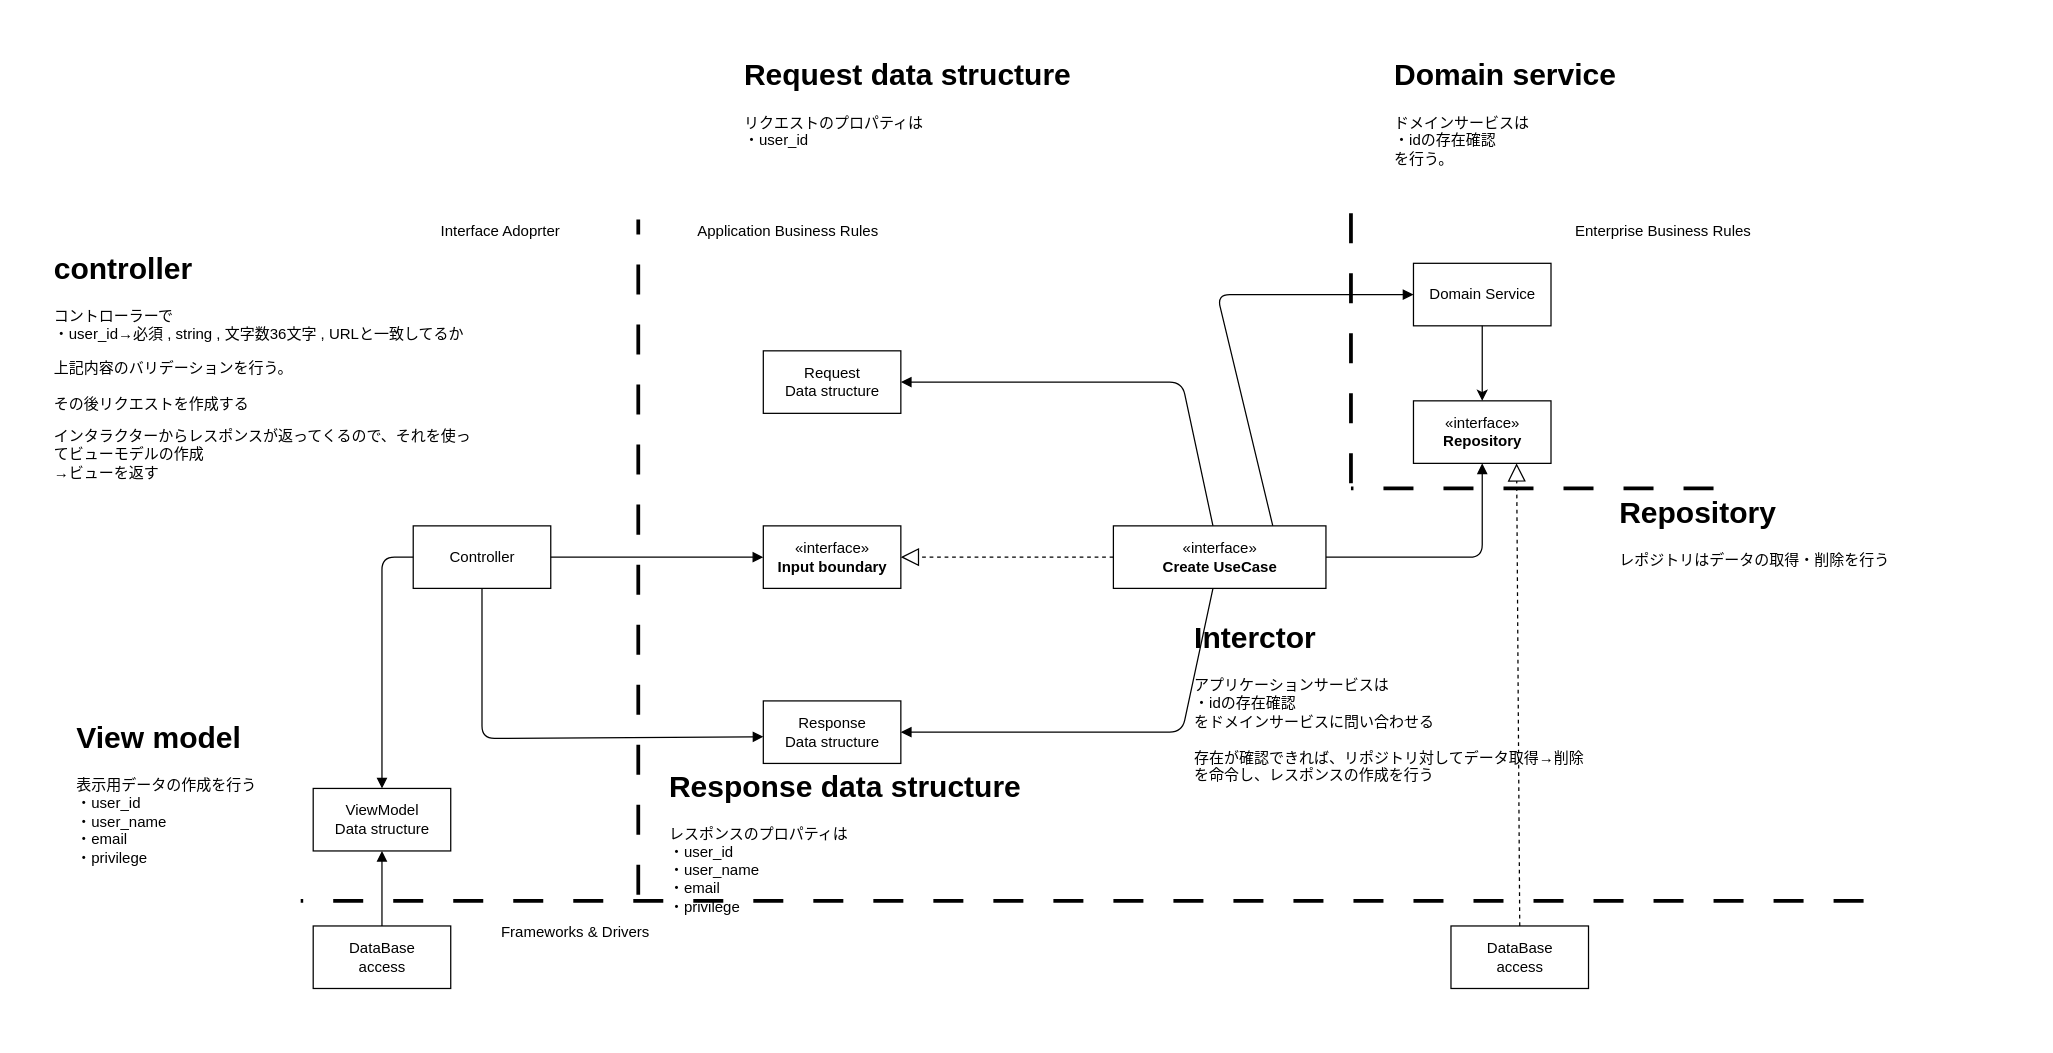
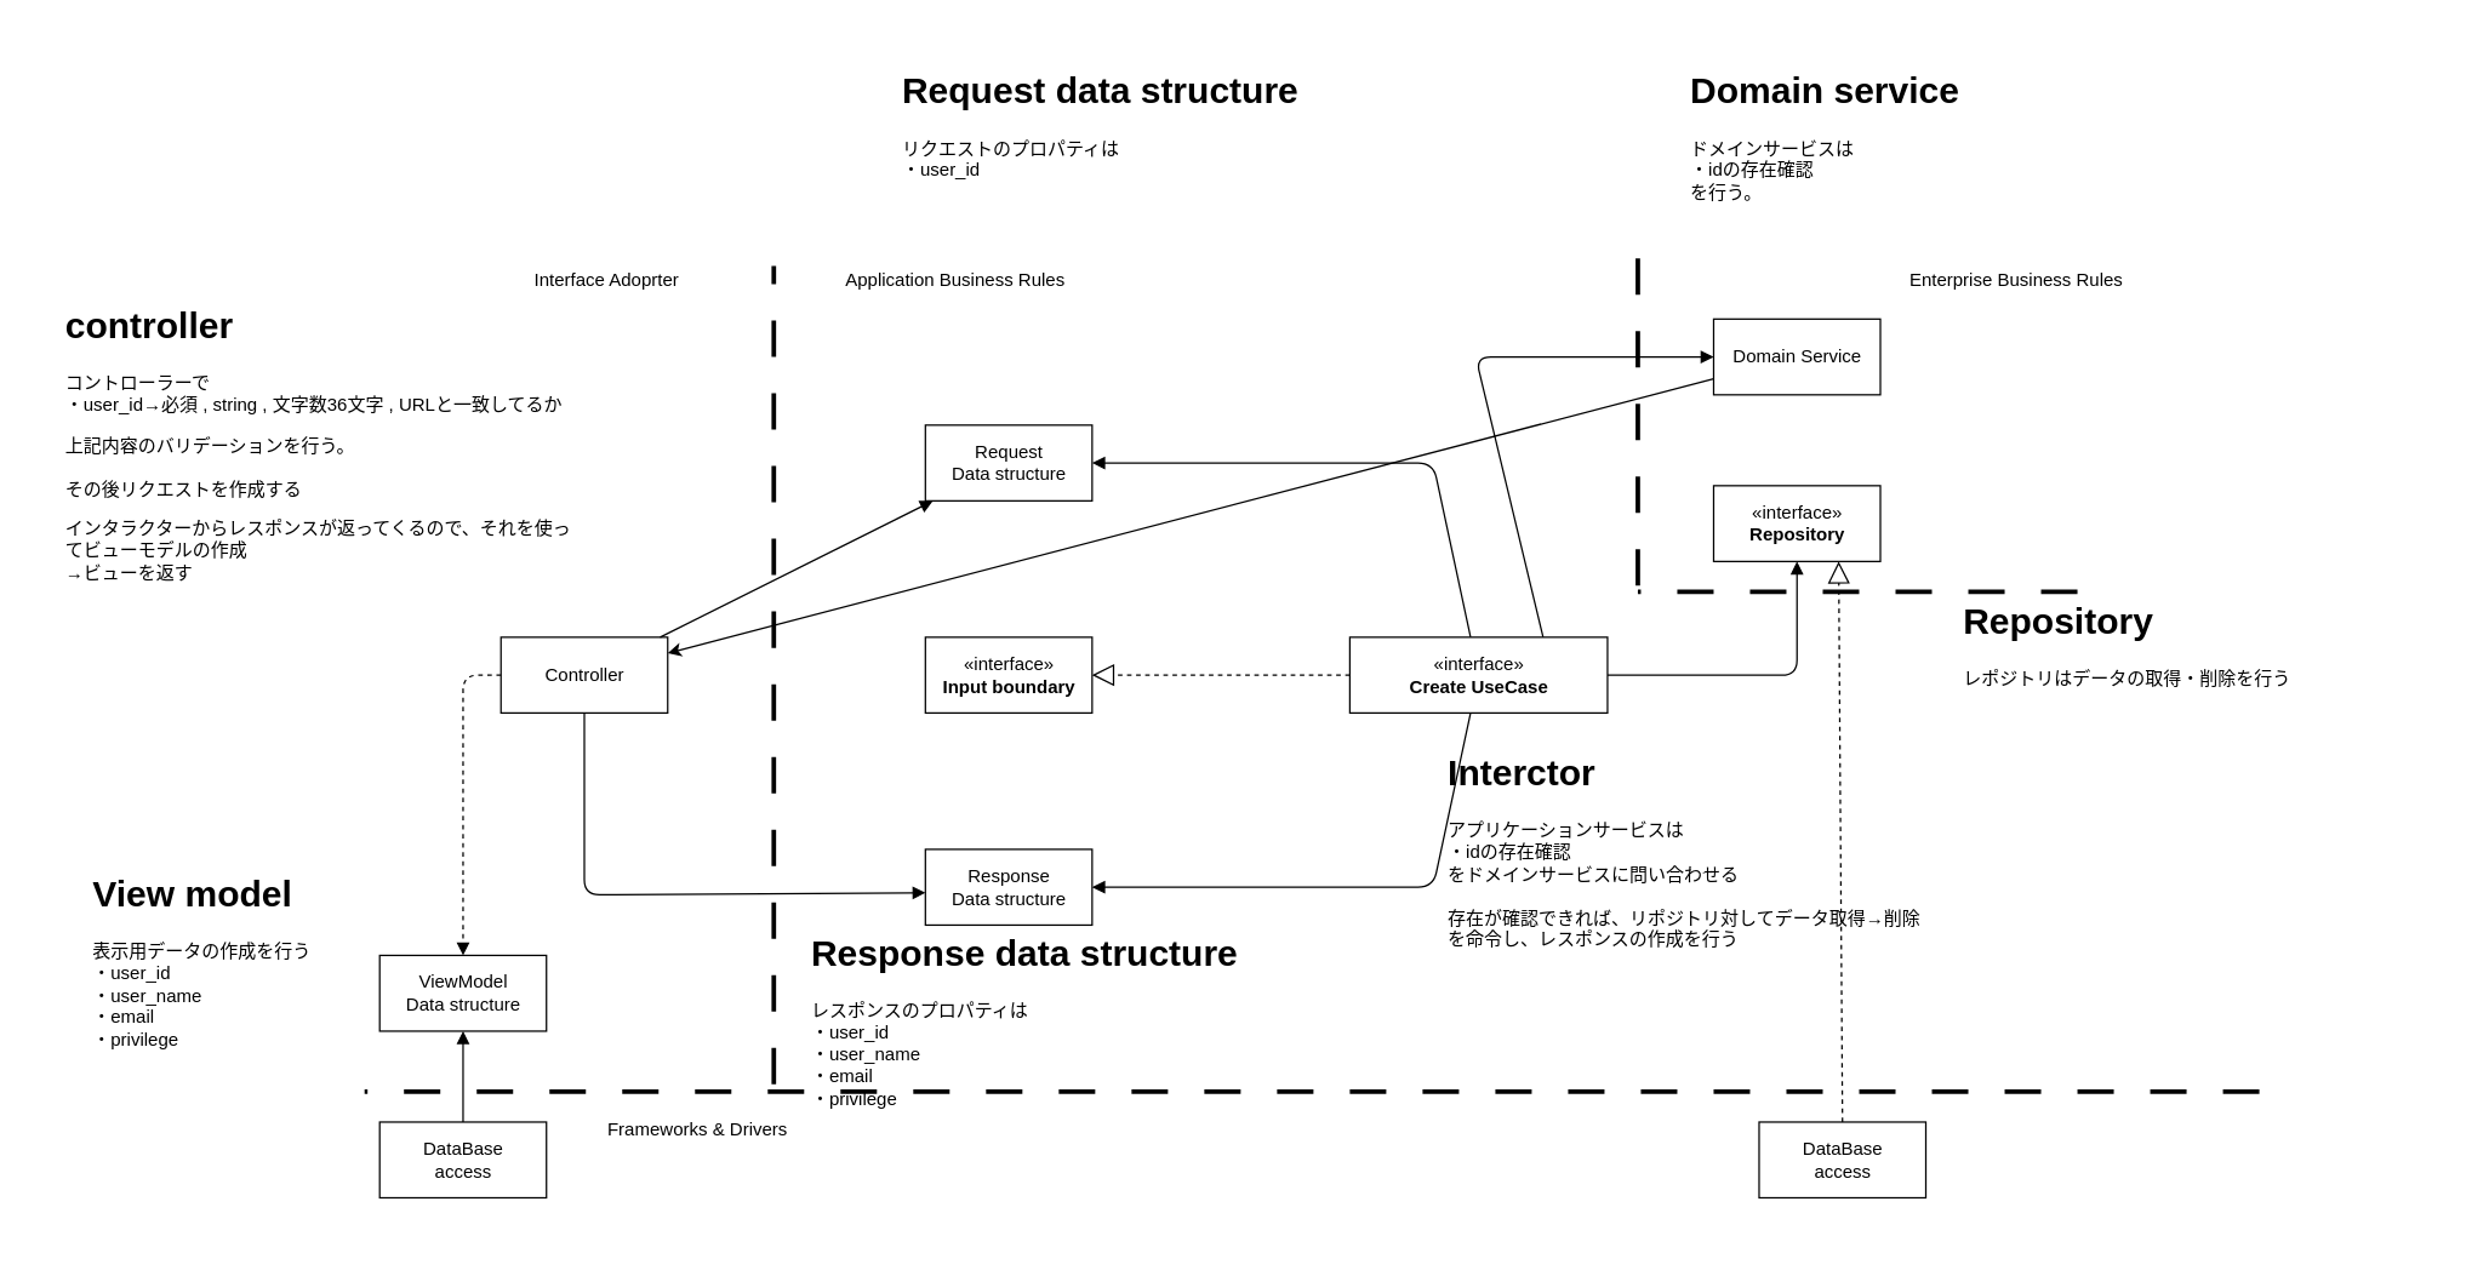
- <mxCell id="38" value="" style="endArrow=classic;html=1;" parent="1" source="17" target="16" edge="1"><mxGeometry width="50" height="50" relative="1" as="geometry"><mxPoint x="730" y="500" as="sourcePoint" /><mxPoint x="780" y="450" as="targetPoint" /></mxGeometry></mxCell>
+ <mxCell id="38" value="" style="endArrow=classic;html=1;" parent="1" source="17" target="3" edge="1"><mxGeometry width="50" height="50" relative="1" as="geometry"><mxPoint x="730" y="500" as="sourcePoint" /><mxPoint x="780" y="450" as="targetPoint" /></mxGeometry></mxCell>
- <mxCell id="10" value="" style="html=1;verticalAlign=bottom;labelBackgroundColor=none;endArrow=block;endFill=1;" parent="1" source="3" target="4" edge="1"><mxGeometry width="160" relative="1" as="geometry"><mxPoint x="550" y="490" as="sourcePoint" /><mxPoint x="710" y="490" as="targetPoint" /></mxGeometry></mxCell>
+ <mxCell id="10" value="" style="html=1;verticalAlign=bottom;labelBackgroundColor=none;endArrow=block;endFill=1;" parent="1" source="3" target="5" edge="1"><mxGeometry width="160" relative="1" as="geometry"><mxPoint x="550" y="490" as="sourcePoint" /><mxPoint x="710" y="490" as="targetPoint" /></mxGeometry></mxCell>
- <mxCell id="23" value="" style="html=1;verticalAlign=bottom;labelBackgroundColor=none;endArrow=block;endFill=1;exitX=0;exitY=0.5;exitDx=0;exitDy=0;entryX=0.5;entryY=0;entryDx=0;entryDy=0;" parent="1" source="3" target="22" edge="1"><mxGeometry width="160" relative="1" as="geometry"><mxPoint x="450" y="455" as="sourcePoint" /><mxPoint x="620" y="455" as="targetPoint" /><Array as="points"><mxPoint x="305" y="445" /></Array></mxGeometry></mxCell>
+ <mxCell id="23" value="" style="html=1;verticalAlign=bottom;labelBackgroundColor=none;endArrow=block;endFill=1;exitX=0;exitY=0.5;exitDx=0;exitDy=0;entryX=0.5;entryY=0;entryDx=0;entryDy=0;dashed=1;" parent="1" source="3" target="22" edge="1"><mxGeometry width="160" relative="1" as="geometry"><mxPoint x="450" y="455" as="sourcePoint" /><mxPoint x="620" y="455" as="targetPoint" /><Array as="points"><mxPoint x="305" y="445" /></Array></mxGeometry></mxCell>
